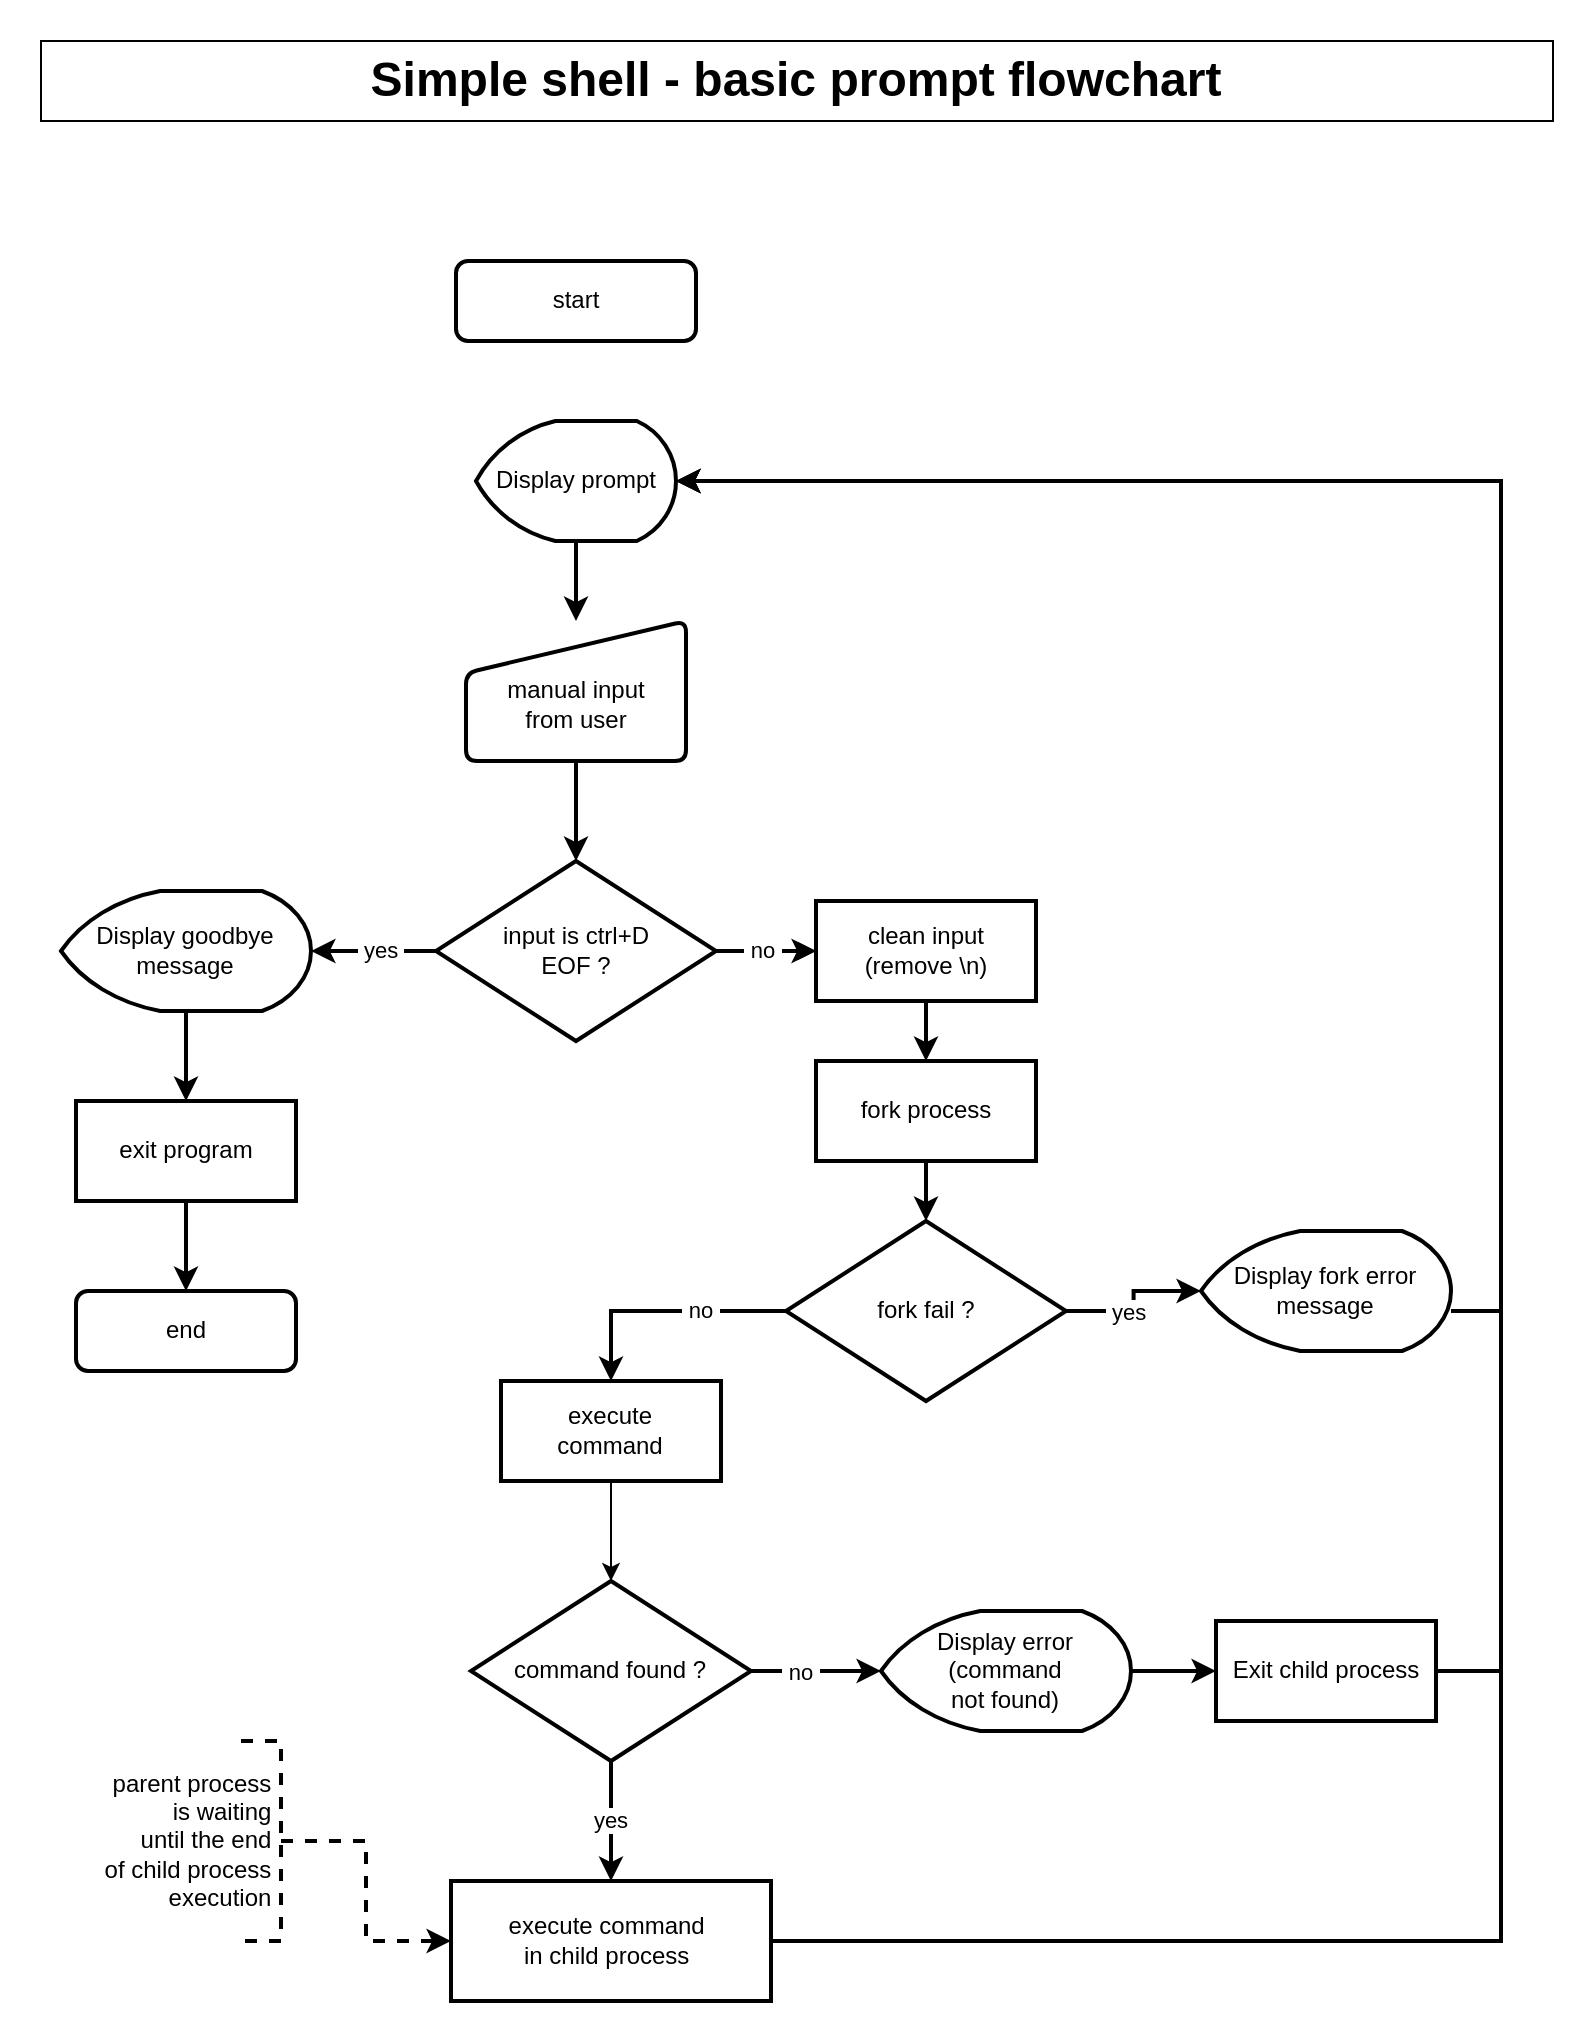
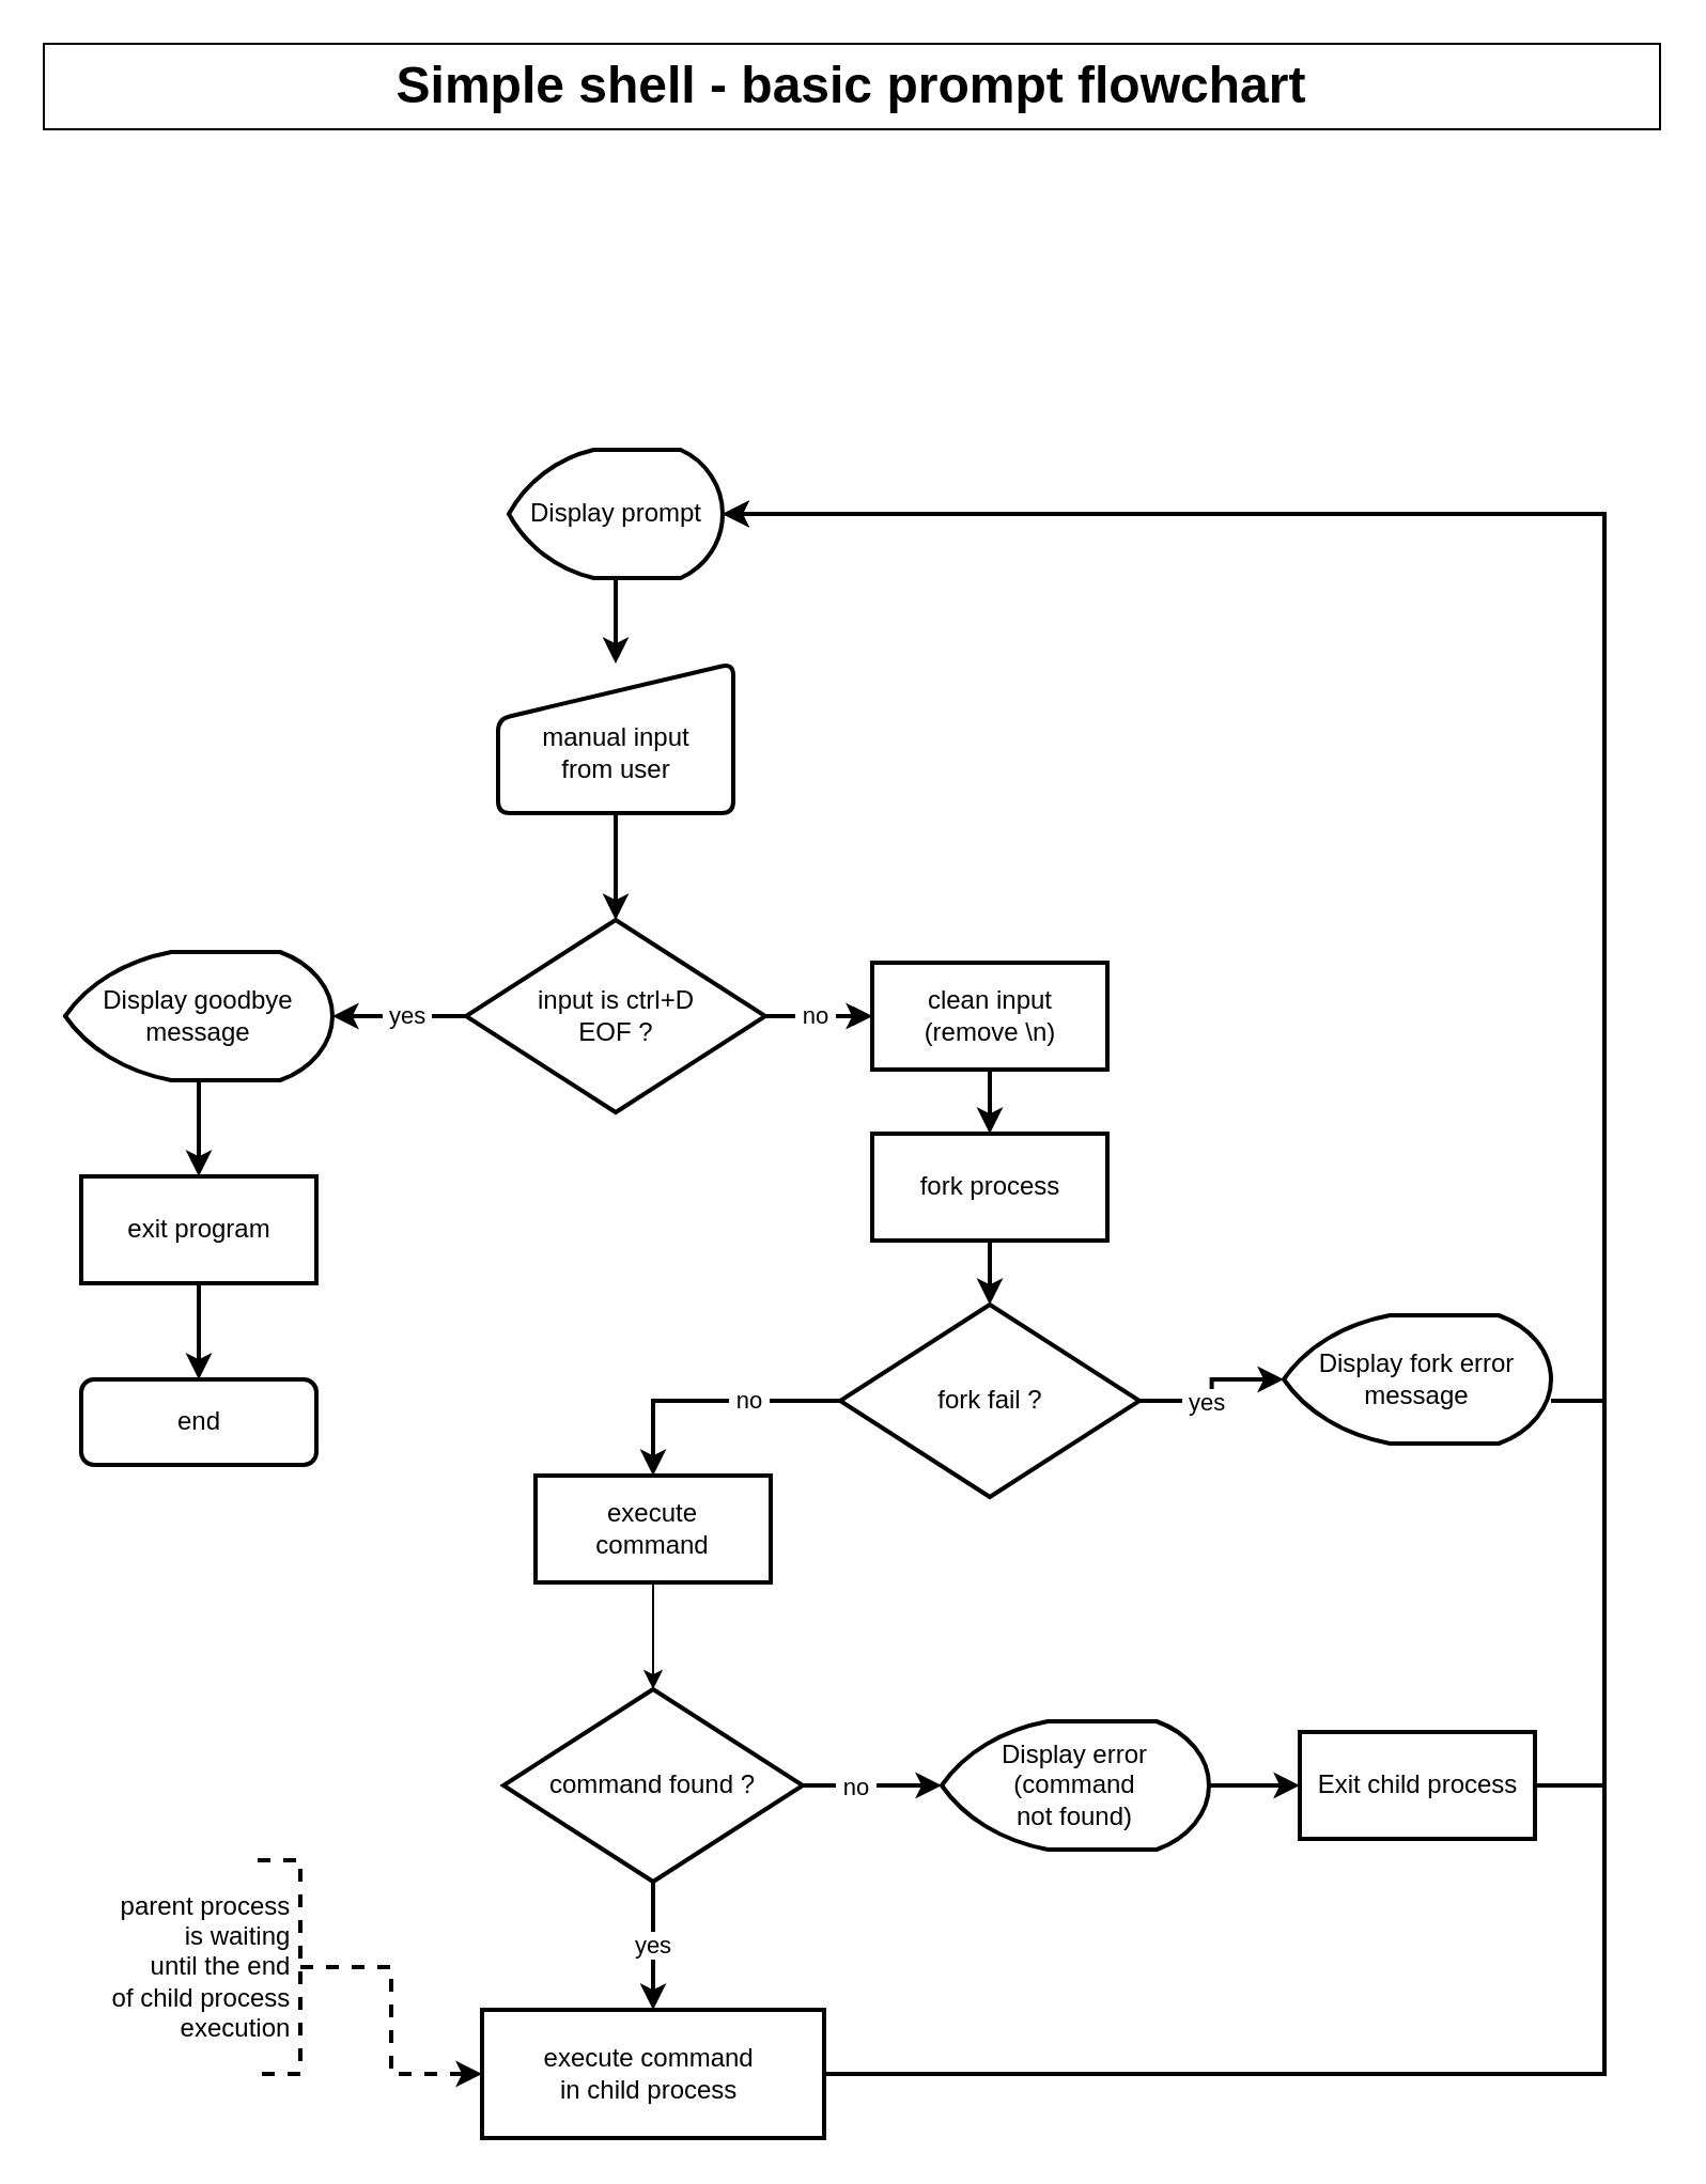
- <mxCell id="2" value="start" style="rounded=1;whiteSpace=wrap;html=1;fontSize=12;glass=0;strokeWidth=2;shadow=0;" parent="1" vertex="1"><mxGeometry x="227.5" y="130" width="120" height="40" as="geometry" /></mxCell>
